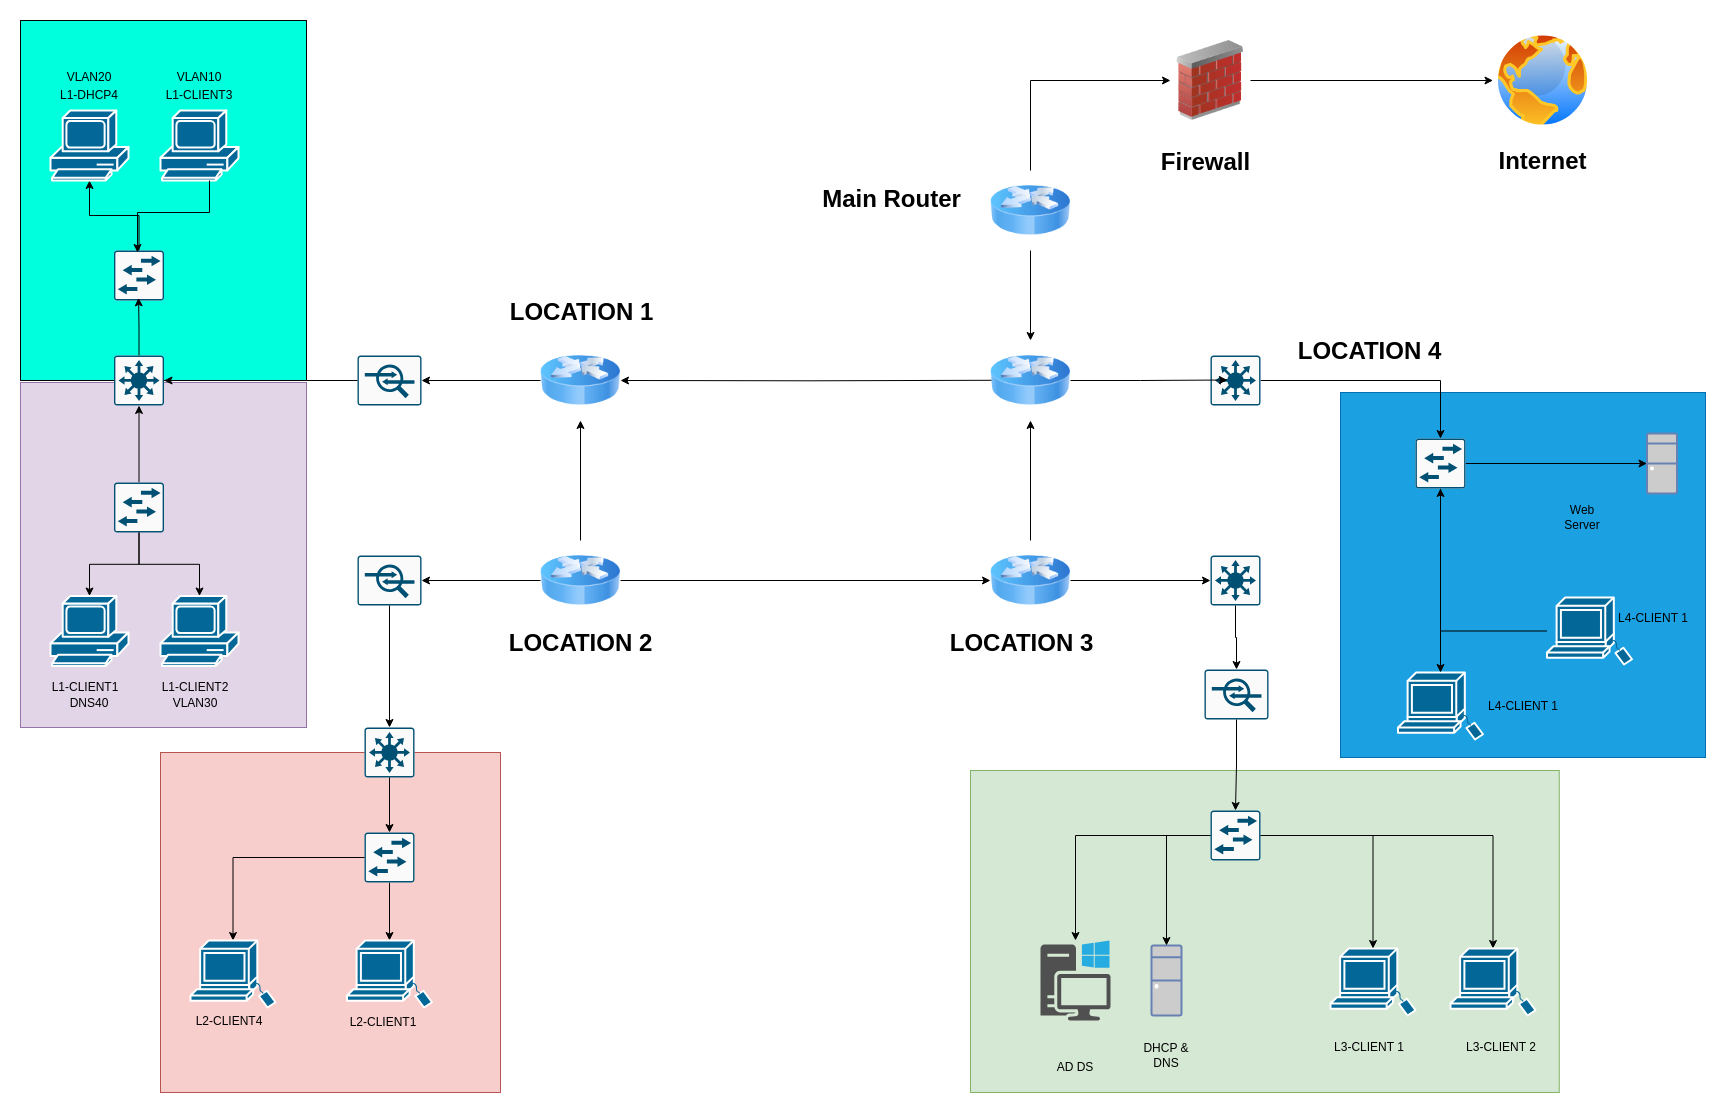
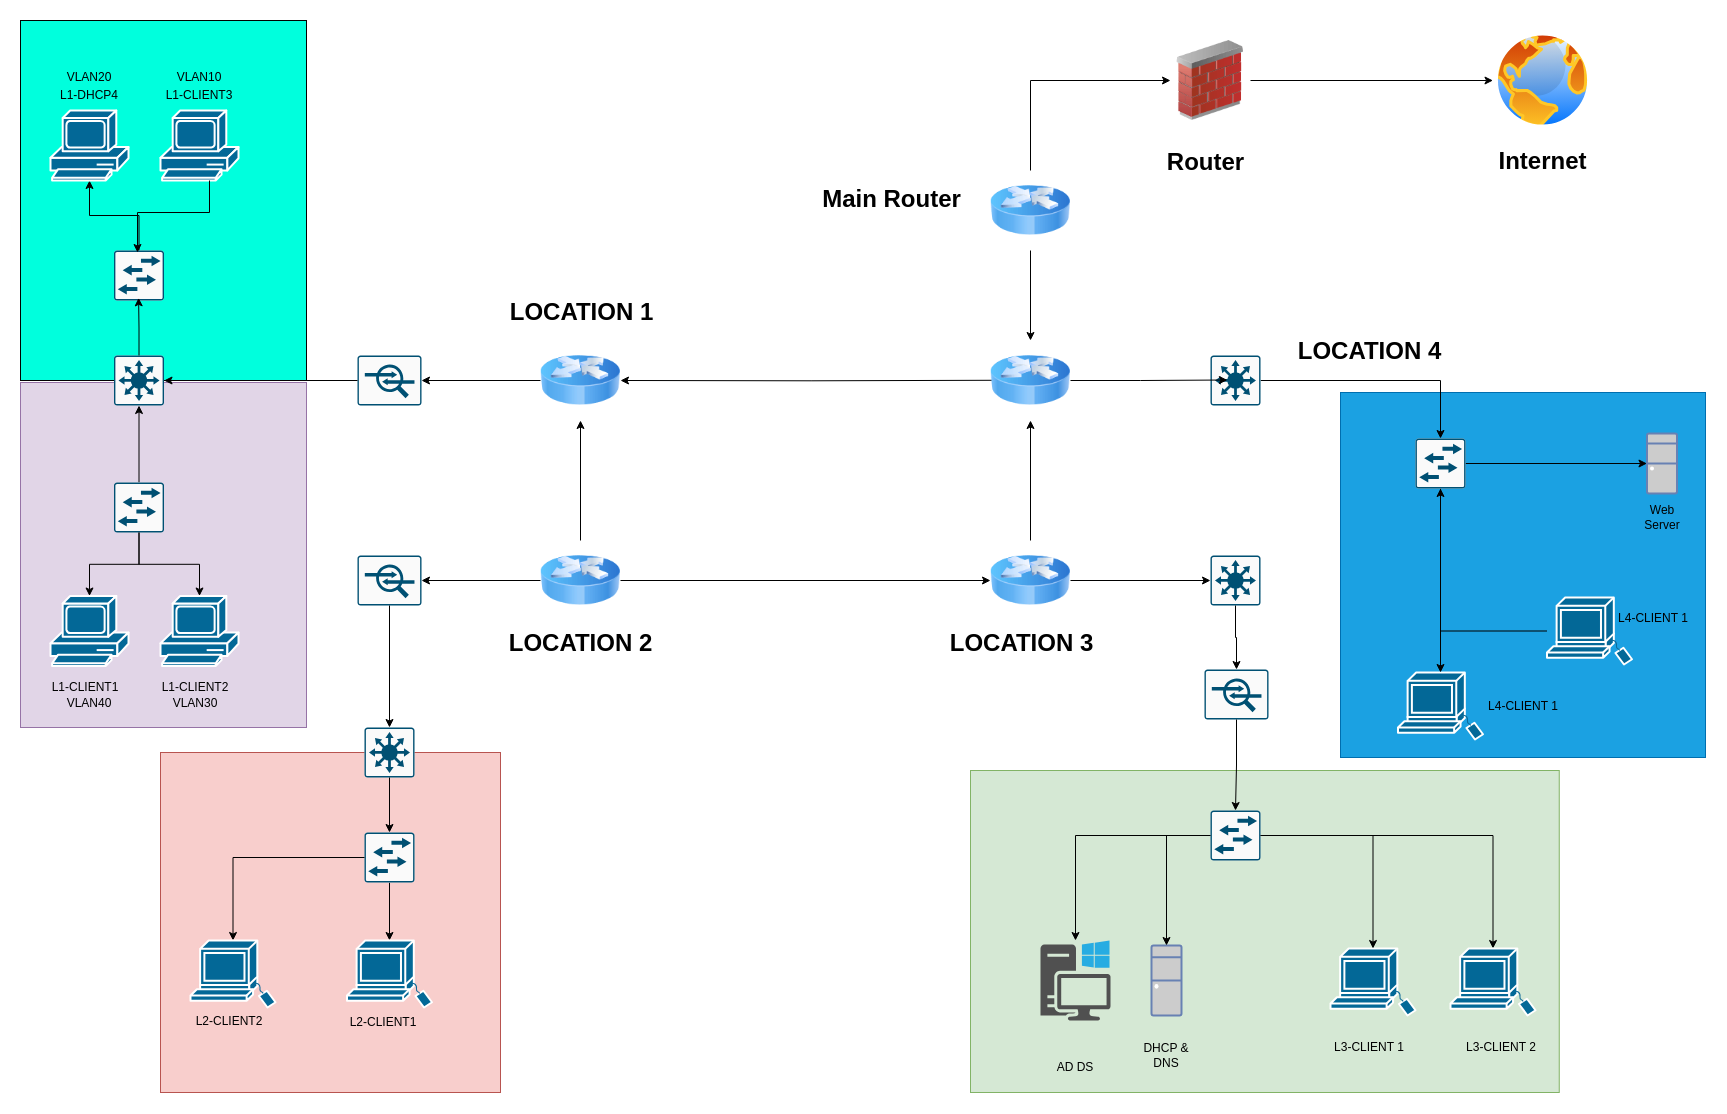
- <mxCell id="76" value="&lt;span style=&quot;font-size: 24px;&quot;&gt;&lt;b&gt;Firewall&lt;/b&gt;&lt;/span&gt;" style="text;html=1;align=center;verticalAlign=middle;whiteSpace=wrap;rounded=0;" parent="1" vertex="1"><mxGeometry x="1103.5" y="133" width="202.5" height="58" as="geometry" /></mxCell>
+ <mxCell id="76" value="&lt;span style=&quot;font-size: 24px;&quot;&gt;&lt;b&gt;Router&lt;/b&gt;&lt;/span&gt;" style="text;html=1;align=center;verticalAlign=middle;whiteSpace=wrap;rounded=0;" parent="1" vertex="1"><mxGeometry x="1103.5" y="133" width="202.5" height="58" as="geometry" /></mxCell>
- <mxCell id="78" value="Web Server" style="text;html=1;align=center;verticalAlign=middle;whiteSpace=wrap;rounded=0;" parent="1" vertex="1"><mxGeometry x="1551.5" y="502" width="60" height="30" as="geometry" /></mxCell>
+ <mxCell id="78" value="Web Server" style="text;html=1;align=center;verticalAlign=middle;whiteSpace=wrap;rounded=0;" parent="1" vertex="1"><mxGeometry x="1631.5" y="502" width="60" height="30" as="geometry" /></mxCell>
- <mxCell id="94" value="DNS40" style="text;html=1;align=center;verticalAlign=middle;whiteSpace=wrap;rounded=0;" vertex="1" parent="1"><mxGeometry x="46" y="688" width="86" height="30" as="geometry" /></mxCell>
+ <mxCell id="94" value="VLAN40" style="text;html=1;align=center;verticalAlign=middle;whiteSpace=wrap;rounded=0;" vertex="1" parent="1"><mxGeometry x="46" y="688" width="86" height="30" as="geometry" /></mxCell>
- <mxCell id="86" value="L2-CLIENT4" style="text;html=1;align=center;verticalAlign=middle;whiteSpace=wrap;rounded=0;" vertex="1" parent="1"><mxGeometry x="186" y="1006" width="86" height="30" as="geometry" /></mxCell>
+ <mxCell id="86" value="L2-CLIENT2" style="text;html=1;align=center;verticalAlign=middle;whiteSpace=wrap;rounded=0;" vertex="1" parent="1"><mxGeometry x="186" y="1006" width="86" height="30" as="geometry" /></mxCell>
